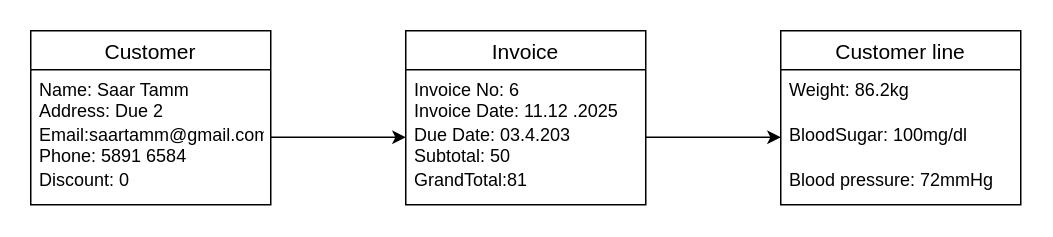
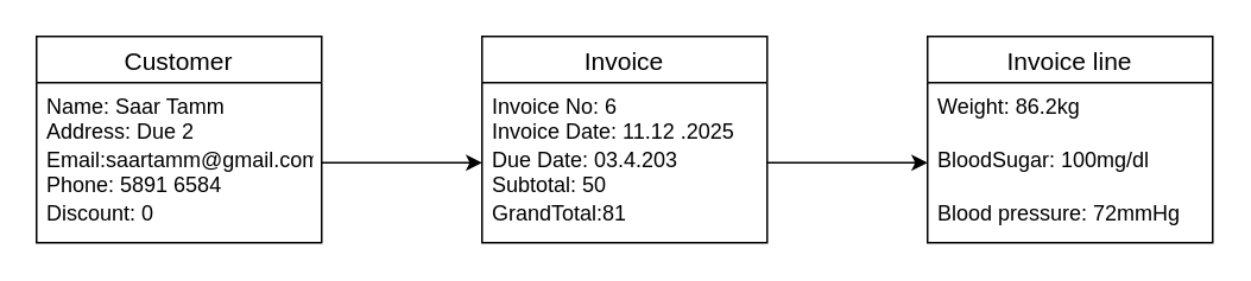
- <mxCell id="12" value="Customer line" style="swimlane;fontStyle=0;childLayout=stackLayout;horizontal=1;startSize=26;horizontalStack=0;resizeParent=1;resizeParentMax=0;resizeLast=0;collapsible=1;marginBottom=0;align=center;fontSize=14;" vertex="1" parent="1"><mxGeometry x="520" y="20" width="160" height="116" as="geometry" /></mxCell>
+ <mxCell id="12" value="Invoice line" style="swimlane;fontStyle=0;childLayout=stackLayout;horizontal=1;startSize=26;horizontalStack=0;resizeParent=1;resizeParentMax=0;resizeLast=0;collapsible=1;marginBottom=0;align=center;fontSize=14;" vertex="1" parent="1"><mxGeometry x="520" y="20" width="160" height="116" as="geometry" /></mxCell>
